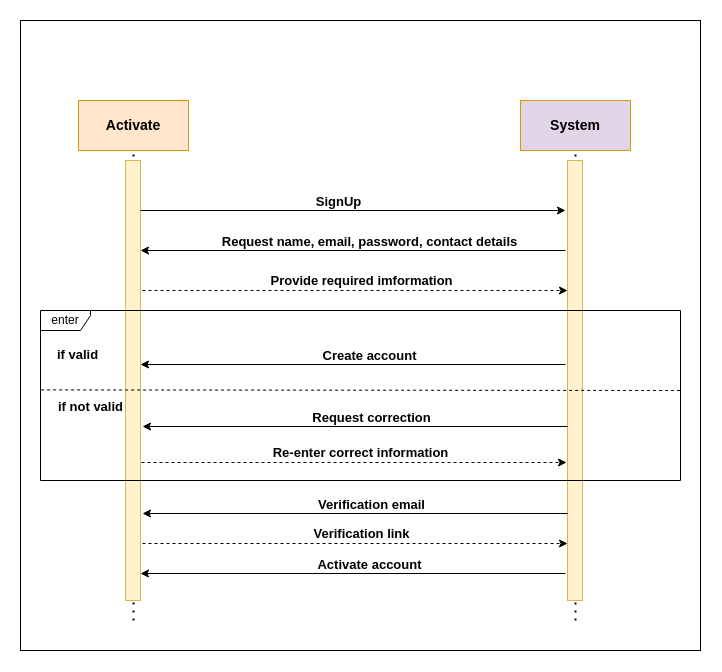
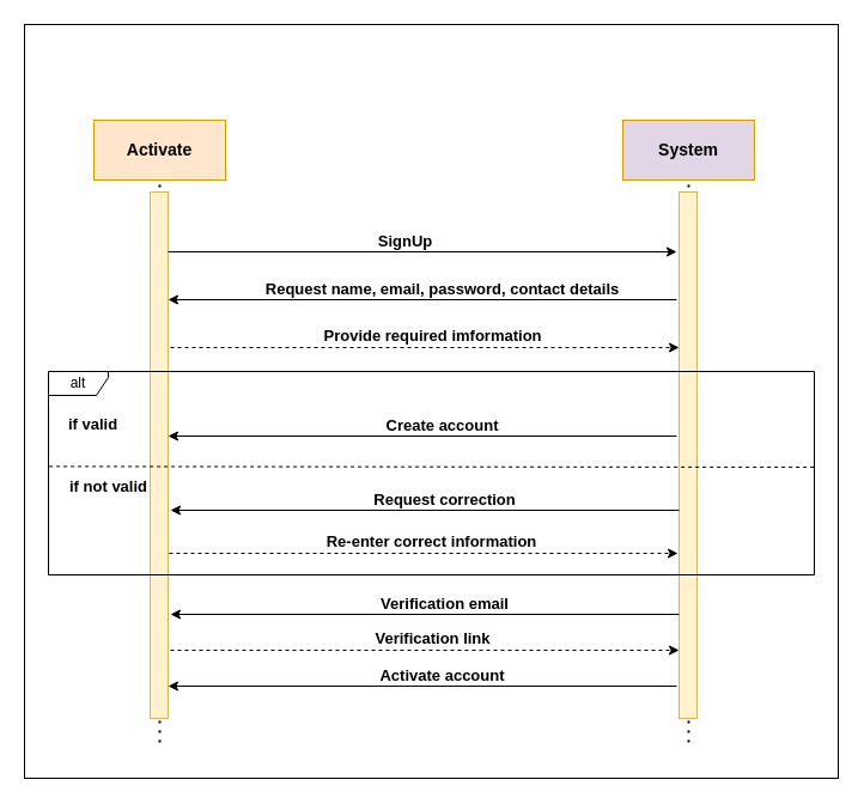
- <mxCell id="15" value="enter" style="shape=umlFrame;whiteSpace=wrap;html=1;pointerEvents=0;width=50;height=20;" parent="1" vertex="1"><mxGeometry x="40" y="310" width="640" height="170" as="geometry" /></mxCell>
+ <mxCell id="15" value="alt" style="shape=umlFrame;whiteSpace=wrap;html=1;pointerEvents=0;width=50;height=20;" parent="1" vertex="1"><mxGeometry x="40" y="310" width="640" height="170" as="geometry" /></mxCell>
